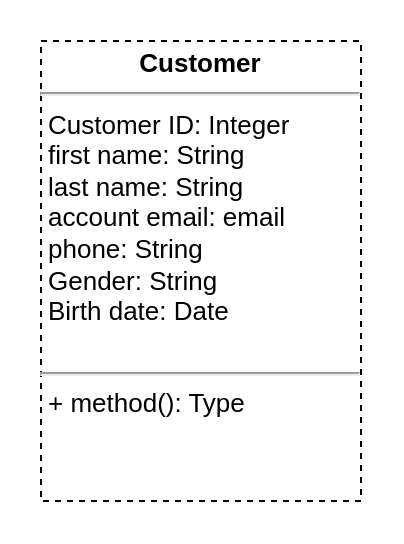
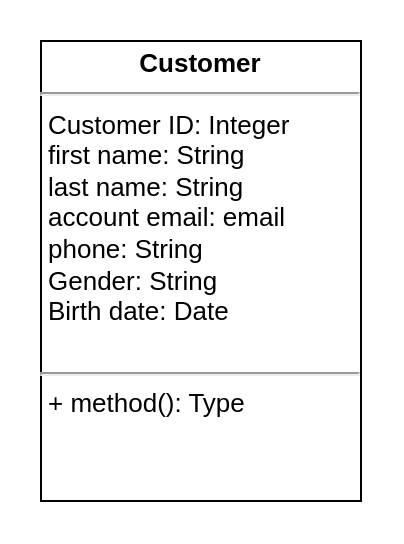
- <mxCell id="2" value="&lt;p style=&quot;margin: 4px 0px 0px ; text-align: center ; font-size: 13px ; line-height: 120%&quot;&gt;&lt;b style=&quot;font-size: 13px&quot;&gt;Customer&lt;/b&gt;&lt;/p&gt;&lt;hr style=&quot;font-size: 13px&quot;&gt;&lt;p style=&quot;margin: 0px 0px 0px 4px ; font-size: 13px&quot;&gt;Customer ID: Integer&lt;/p&gt;&lt;p style=&quot;margin: 0px 0px 0px 4px ; font-size: 13px&quot;&gt;first name: String&lt;br style=&quot;font-size: 13px&quot;&gt;last name: String&lt;/p&gt;&lt;p style=&quot;margin: 0px 0px 0px 4px ; font-size: 13px&quot;&gt;account email: email&lt;/p&gt;&lt;p style=&quot;margin: 0px 0px 0px 4px ; font-size: 13px&quot;&gt;phone: String&lt;br style=&quot;font-size: 13px&quot;&gt;Gender: String&lt;/p&gt;&lt;p style=&quot;margin: 0px 0px 0px 4px ; font-size: 13px&quot;&gt;Birth date: Date&lt;/p&gt;&lt;p style=&quot;margin: 0px 0px 0px 4px ; font-size: 13px&quot;&gt;&amp;nbsp;&lt;/p&gt;&lt;hr style=&quot;font-size: 13px&quot;&gt;&lt;p style=&quot;margin: 0px 0px 0px 4px ; font-size: 13px&quot;&gt;+ method(): Type&lt;/p&gt;" style="verticalAlign=middle;align=left;overflow=fill;fontSize=13;fontFamily=Helvetica;html=1;labelBorderColor=none;horizontal=1;dashed=1;" vertex="1" parent="1"><mxGeometry x="20" y="20" width="160" height="230" as="geometry" /></mxCell>
+ <mxCell id="2" value="&lt;p style=&quot;margin: 4px 0px 0px ; text-align: center ; font-size: 13px ; line-height: 120%&quot;&gt;&lt;b style=&quot;font-size: 13px&quot;&gt;Customer&lt;/b&gt;&lt;/p&gt;&lt;hr style=&quot;font-size: 13px&quot;&gt;&lt;p style=&quot;margin: 0px 0px 0px 4px ; font-size: 13px&quot;&gt;Customer ID: Integer&lt;/p&gt;&lt;p style=&quot;margin: 0px 0px 0px 4px ; font-size: 13px&quot;&gt;first name: String&lt;br style=&quot;font-size: 13px&quot;&gt;last name: String&lt;/p&gt;&lt;p style=&quot;margin: 0px 0px 0px 4px ; font-size: 13px&quot;&gt;account email: email&lt;/p&gt;&lt;p style=&quot;margin: 0px 0px 0px 4px ; font-size: 13px&quot;&gt;phone: String&lt;br style=&quot;font-size: 13px&quot;&gt;Gender: String&lt;/p&gt;&lt;p style=&quot;margin: 0px 0px 0px 4px ; font-size: 13px&quot;&gt;Birth date: Date&lt;/p&gt;&lt;p style=&quot;margin: 0px 0px 0px 4px ; font-size: 13px&quot;&gt;&amp;nbsp;&lt;/p&gt;&lt;hr style=&quot;font-size: 13px&quot;&gt;&lt;p style=&quot;margin: 0px 0px 0px 4px ; font-size: 13px&quot;&gt;+ method(): Type&lt;/p&gt;" style="verticalAlign=middle;align=left;overflow=fill;fontSize=13;fontFamily=Helvetica;html=1;labelBorderColor=none;horizontal=1;" vertex="1" parent="1"><mxGeometry x="20" y="20" width="160" height="230" as="geometry" /></mxCell>
